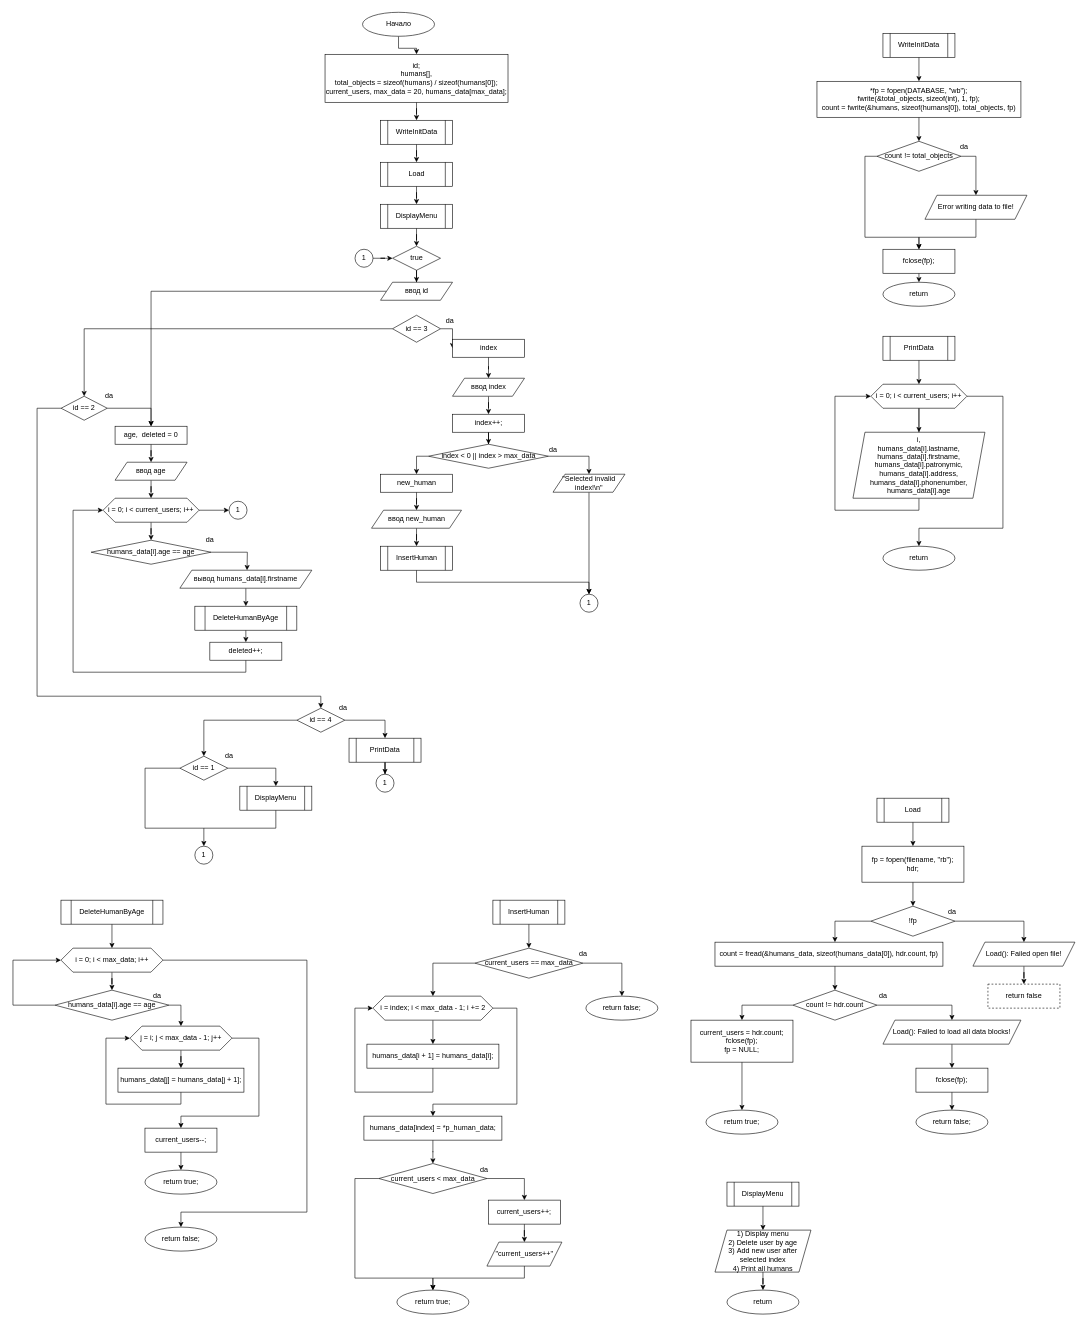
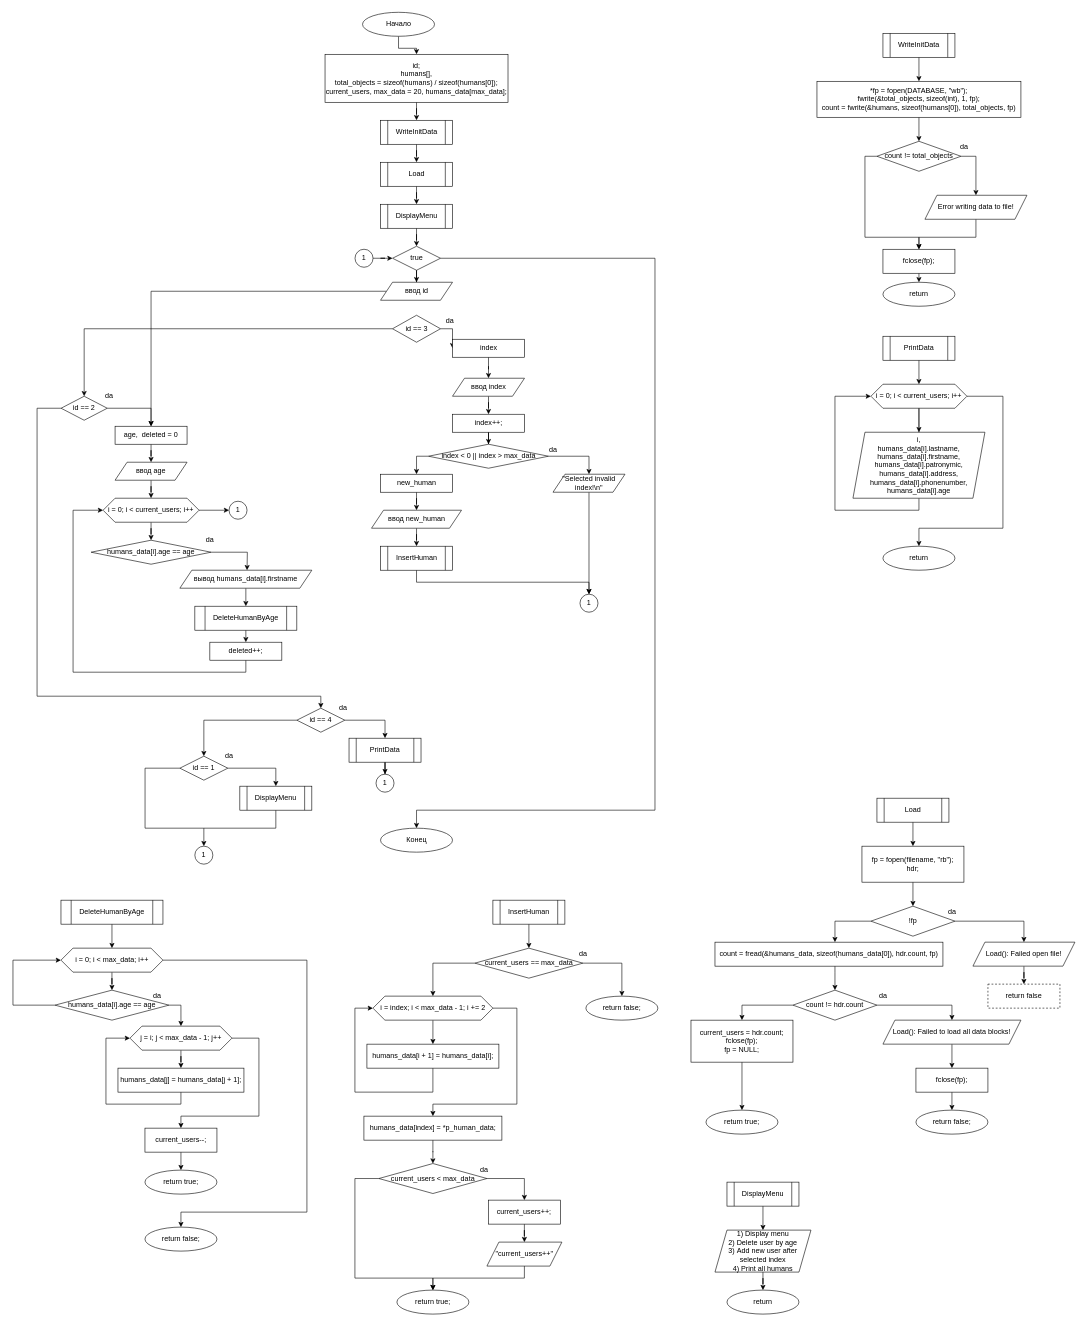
+ <mxCell id="106" style="edgeStyle=orthogonalEdgeStyle;rounded=0;orthogonalLoop=1;jettySize=auto;html=1;exitX=1;exitY=0.5;exitDx=0;exitDy=0;entryX=0.5;entryY=0;entryDx=0;entryDy=0;" edge="1" parent="1" source="107" target="4"><mxGeometry relative="1" as="geometry"><Array as="points"><mxPoint x="1091" y="430" /><mxPoint x="1091" y="1350" /><mxPoint x="693" y="1350" /></Array></mxGeometry></mxCell>
+ <mxCell id="4" value="Конец" style="ellipse;whiteSpace=wrap;html=1;" vertex="1" parent="1"><mxGeometry x="633.5" y="1380" width="120" height="40" as="geometry" /></mxCell>
